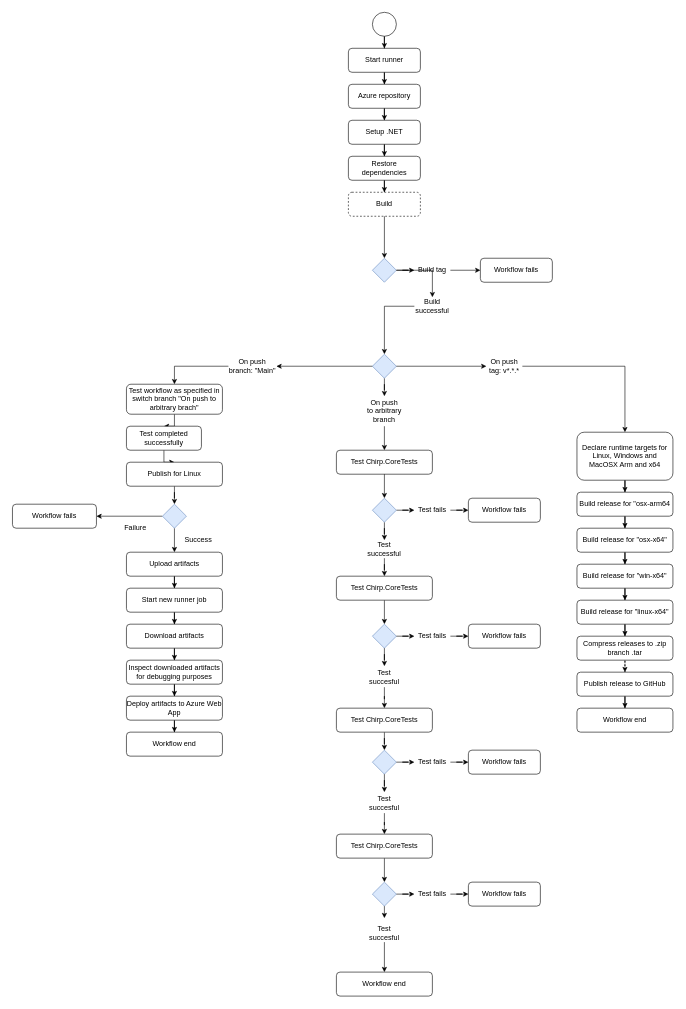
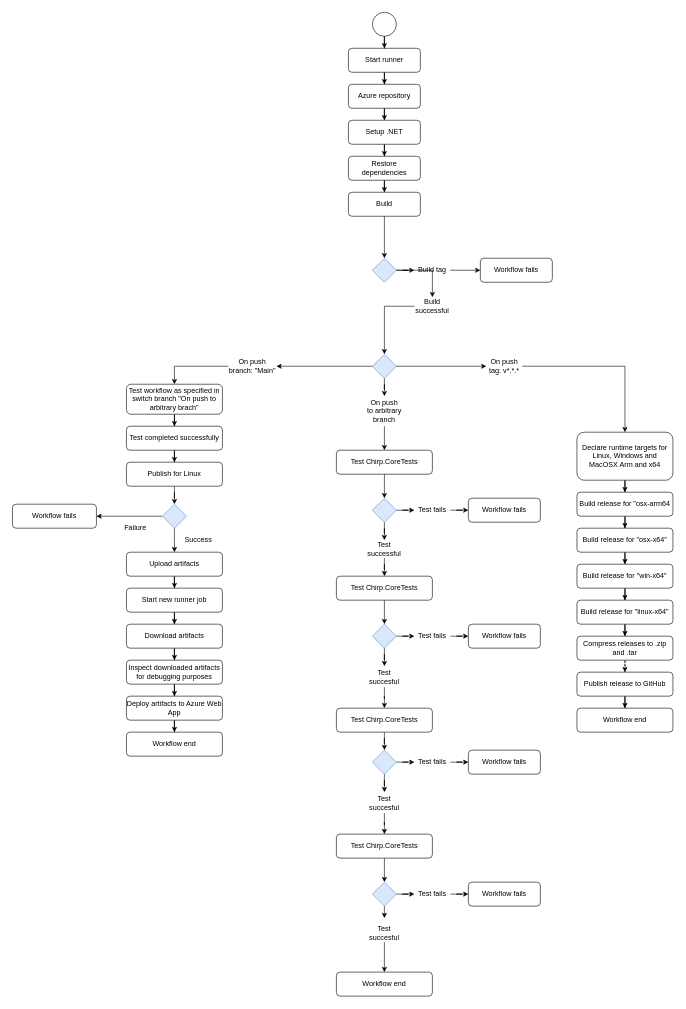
- <mxCell id="22" value="Build" style="rounded=1;whiteSpace=wrap;html=1;fontSize=12;glass=0;strokeWidth=1;shadow=0;flipV=0;dashed=1;" parent="1" vertex="1"><mxGeometry x="580" y="320" width="120" height="40" as="geometry" /></mxCell>
+ <mxCell id="22" value="Build" style="rounded=1;whiteSpace=wrap;html=1;fontSize=12;glass=0;strokeWidth=1;shadow=0;flipV=0;" parent="1" vertex="1"><mxGeometry x="580" y="320" width="120" height="40" as="geometry" /></mxCell>
- <mxCell id="78" value="Test completed successfully" style="rounded=1;whiteSpace=wrap;html=1;fontSize=12;glass=0;strokeWidth=1;shadow=0;flipV=0;" parent="1" vertex="1"><mxGeometry x="210" y="710" width="125" height="40" as="geometry" /></mxCell>
+ <mxCell id="78" value="Test completed successfully" style="rounded=1;whiteSpace=wrap;html=1;fontSize=12;glass=0;strokeWidth=1;shadow=0;flipV=0;" parent="1" vertex="1"><mxGeometry x="210" y="710" width="160" height="40" as="geometry" /></mxCell>
- <mxCell id="34" value="Compress releases to .zip branch .tar" style="rounded=1;whiteSpace=wrap;html=1;fontSize=12;glass=0;strokeWidth=1;shadow=0;flipV=0;" parent="1" vertex="1"><mxGeometry x="961" y="1060" width="160" height="40" as="geometry" /></mxCell>
+ <mxCell id="34" value="Compress releases to .zip and .tar" style="rounded=1;whiteSpace=wrap;html=1;fontSize=12;glass=0;strokeWidth=1;shadow=0;flipV=0;" parent="1" vertex="1"><mxGeometry x="961" y="1060" width="160" height="40" as="geometry" /></mxCell>
